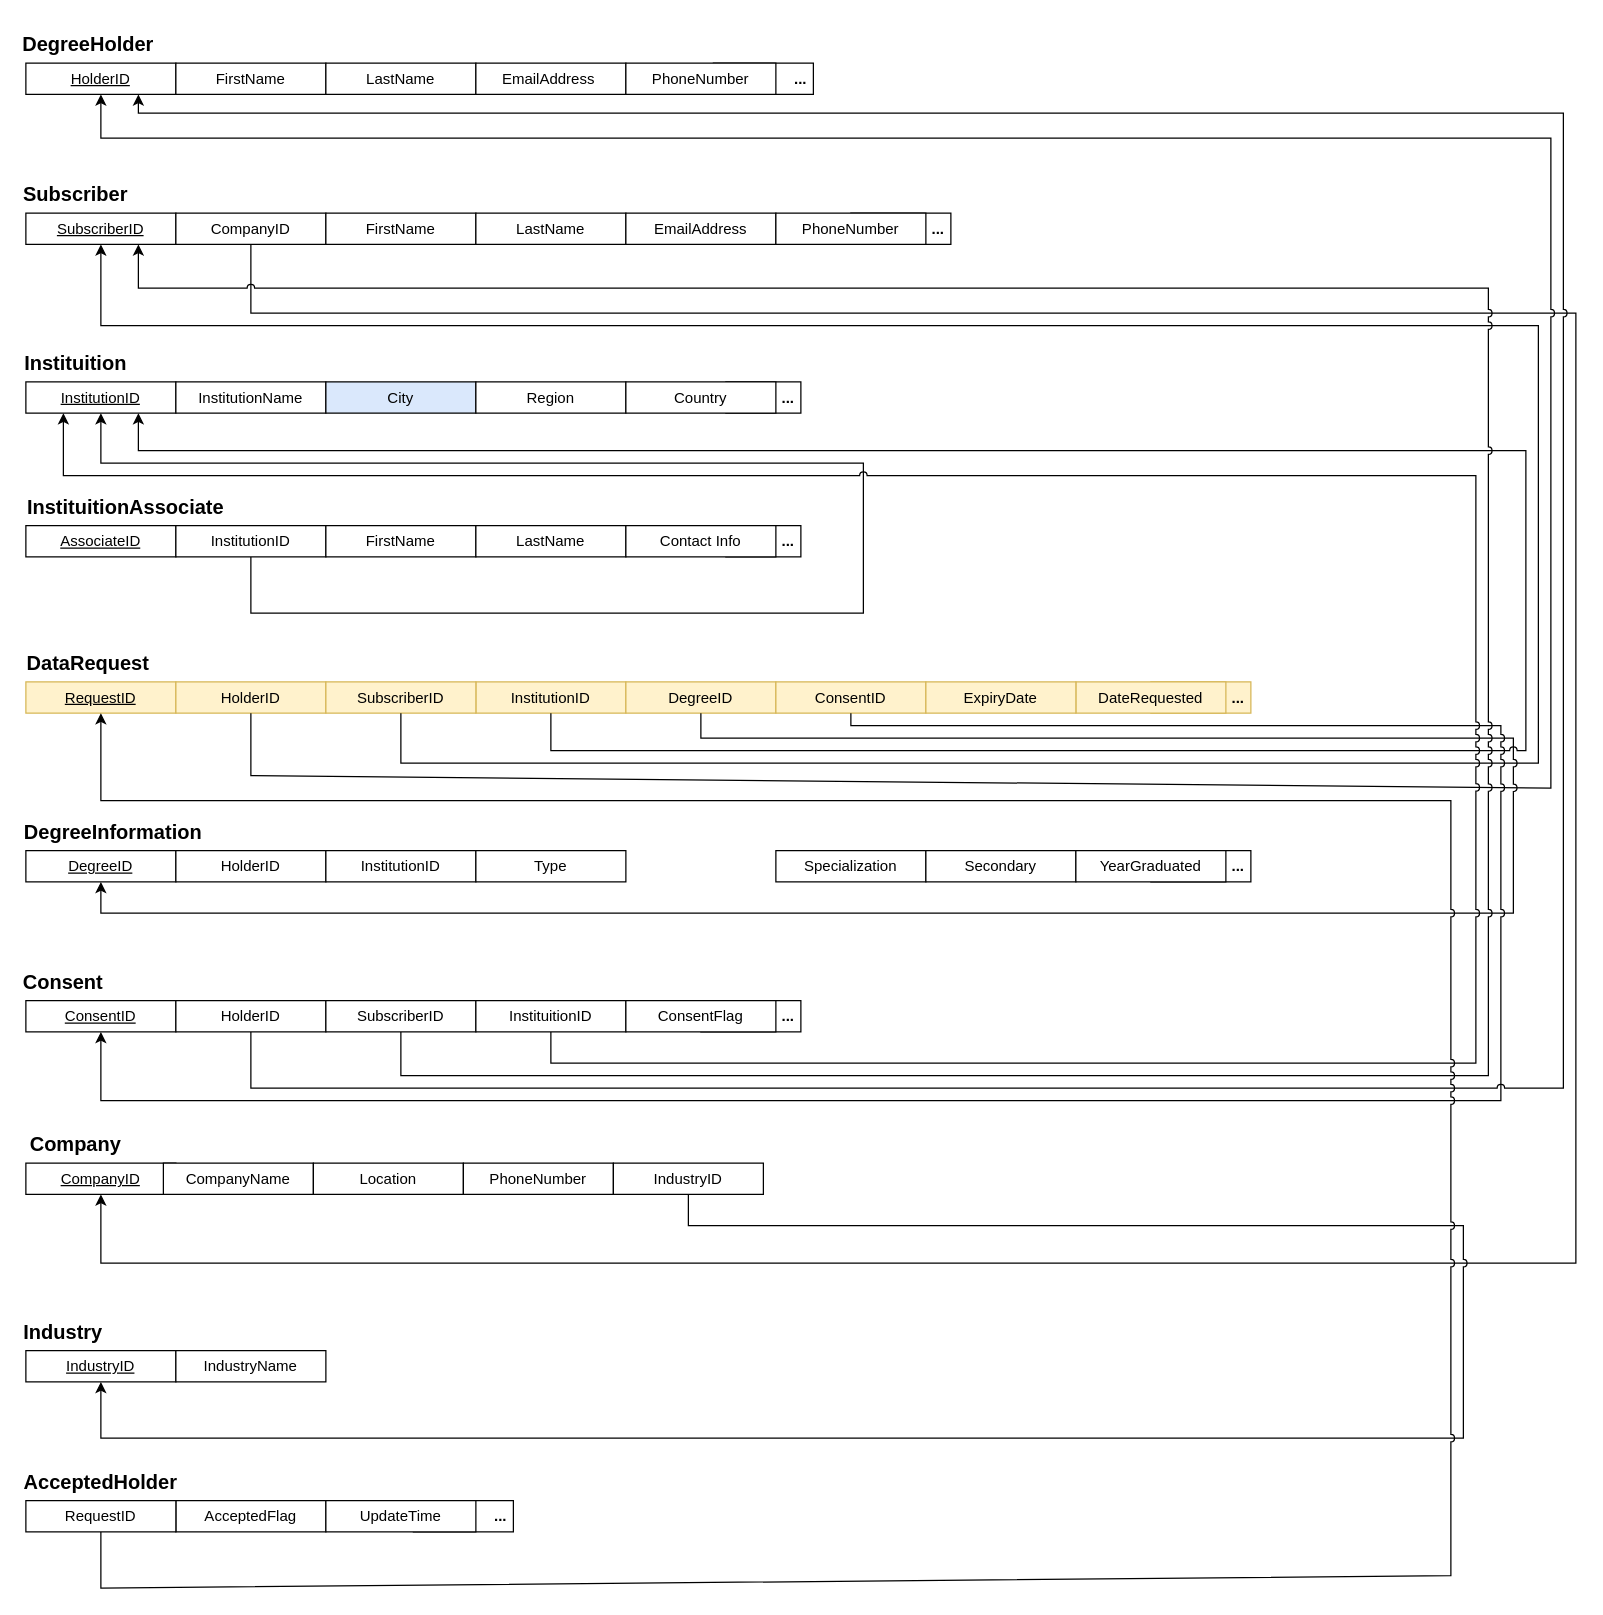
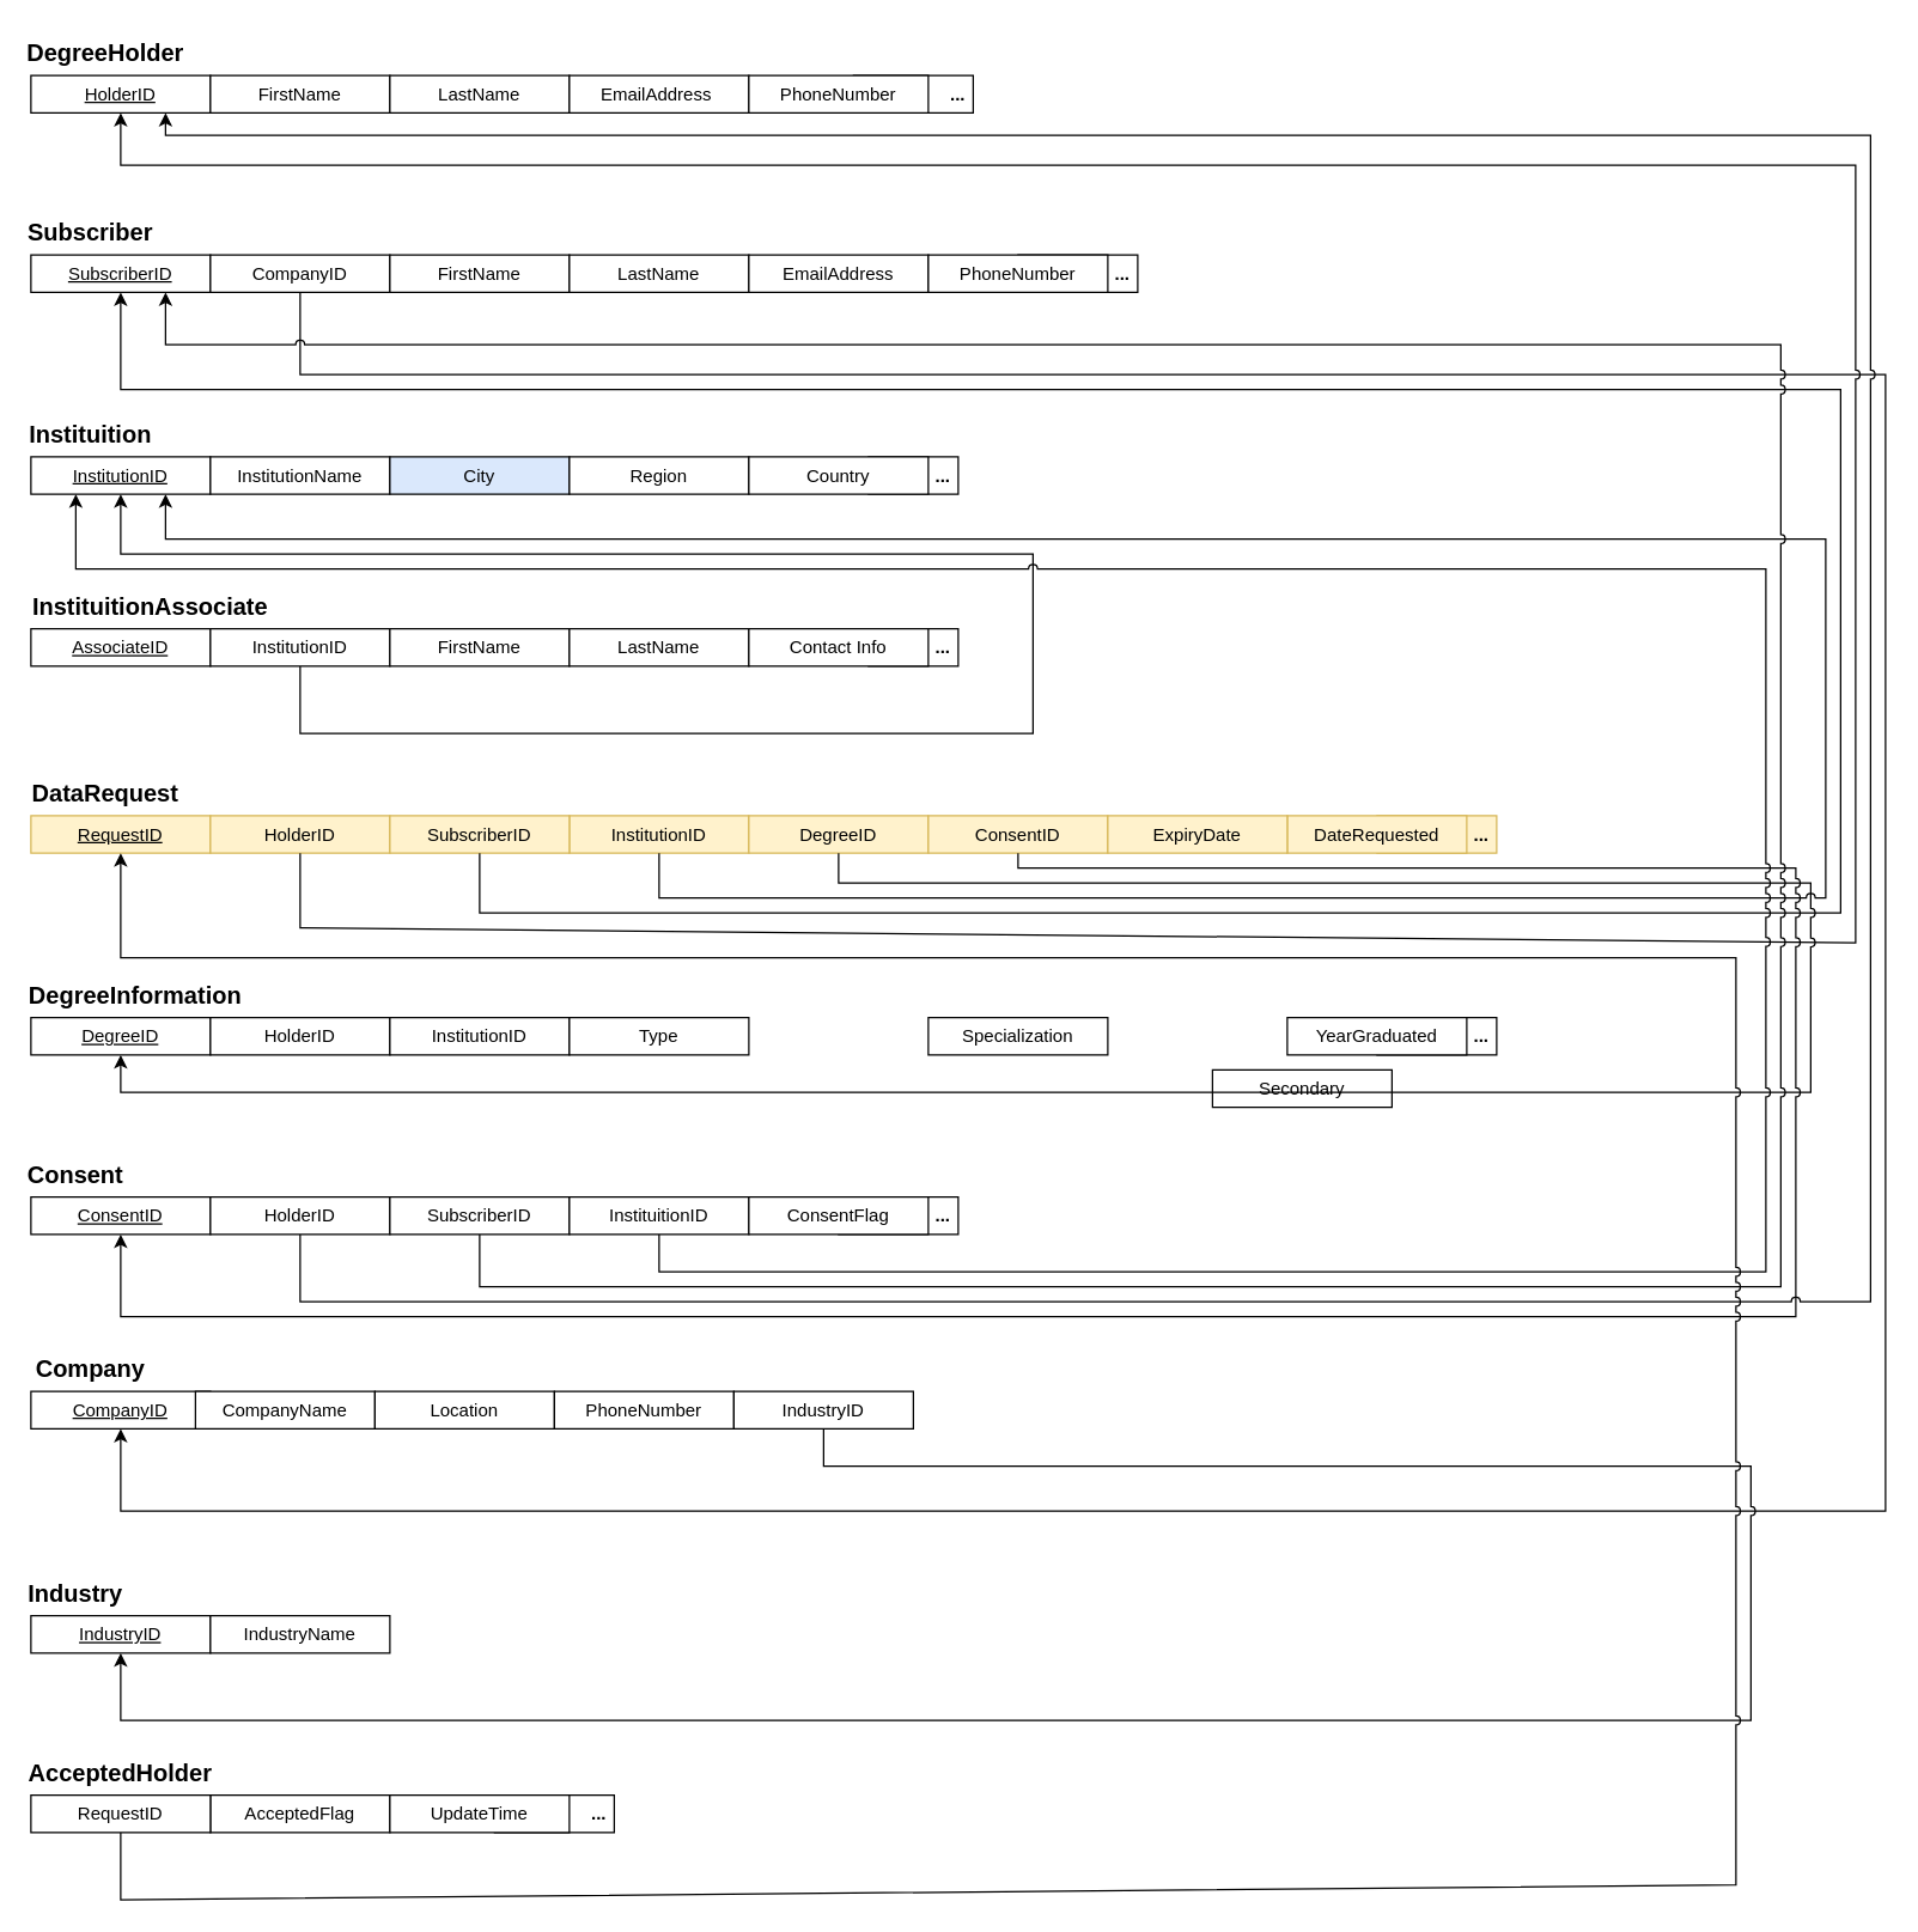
- <mxCell id="36" value="Secondary" style="rounded=0;whiteSpace=wrap;html=1;fontSize=12;" parent="1" vertex="1"><mxGeometry x="740" y="680" width="120" height="25" as="geometry" /></mxCell>
+ <mxCell id="36" value="Secondary" style="rounded=0;whiteSpace=wrap;html=1;fontSize=12;" parent="1" vertex="1"><mxGeometry x="810" y="715" width="120" height="25" as="geometry" /></mxCell>
